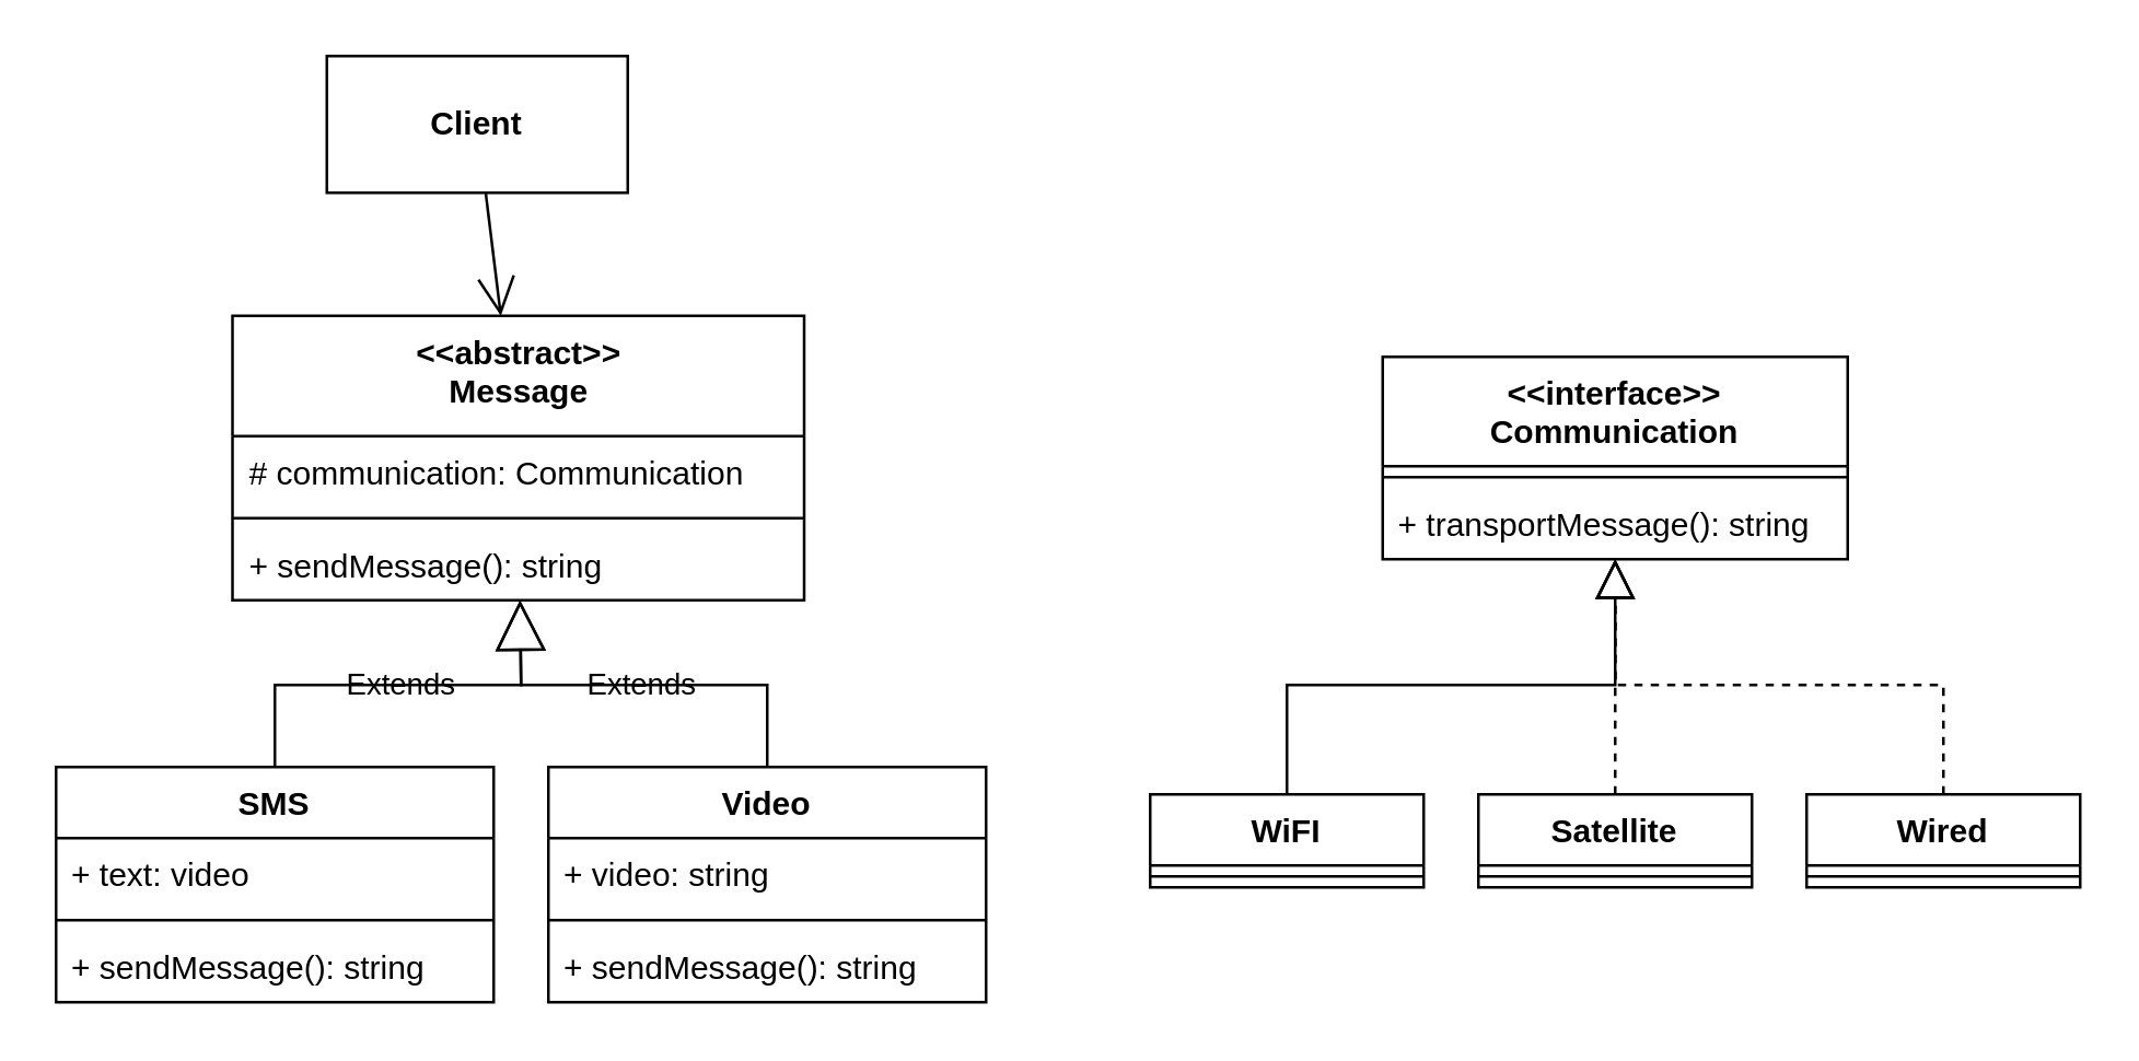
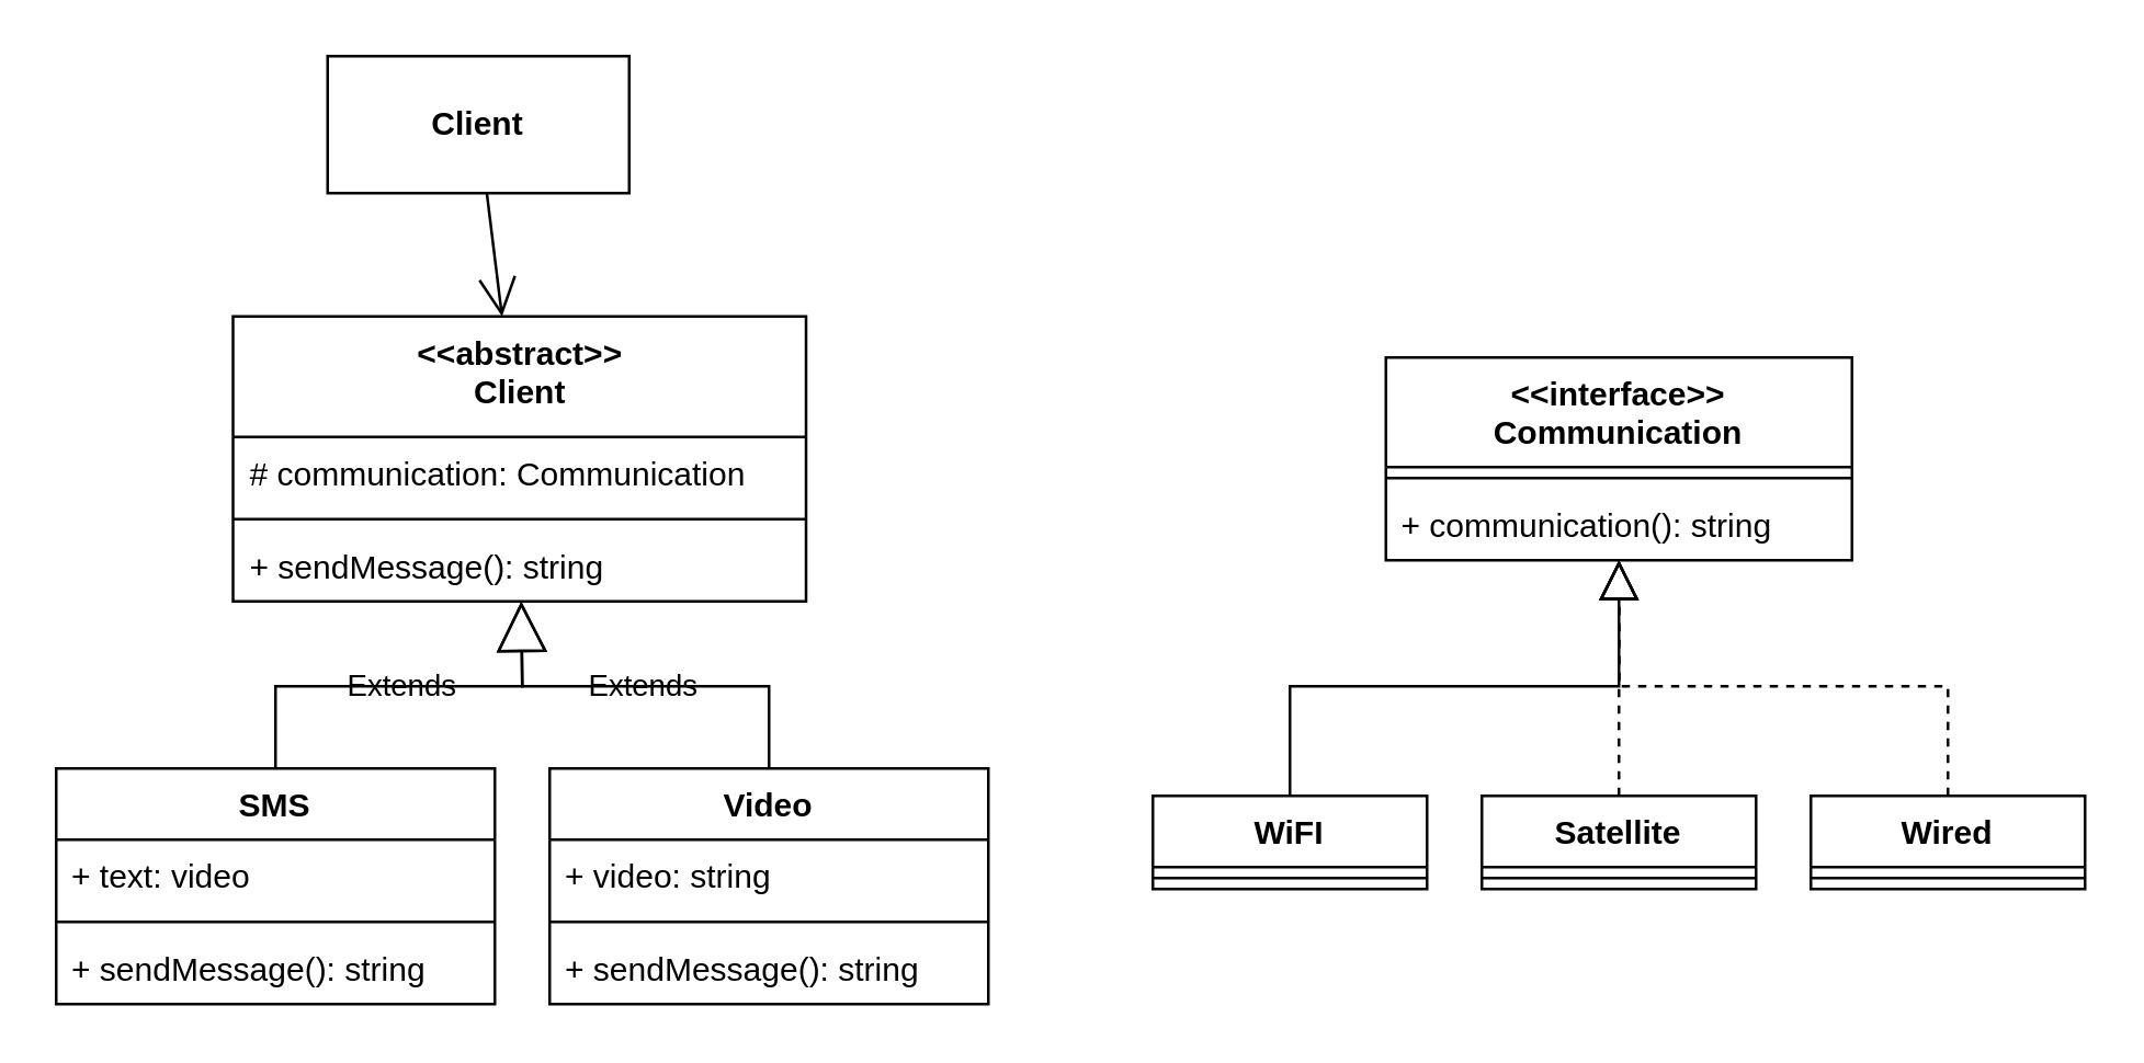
- <mxCell id="3" value="&amp;lt;&amp;lt;abstract&amp;gt;&amp;gt;&lt;br&gt;Message" style="swimlane;fontStyle=1;align=center;verticalAlign=top;childLayout=stackLayout;horizontal=1;startSize=44;horizontalStack=0;resizeParent=1;resizeParentMax=0;resizeLast=0;collapsible=1;marginBottom=0;whiteSpace=wrap;html=1;labelBackgroundColor=none;" parent="1" vertex="1"><mxGeometry x="84.5" y="115" width="209" height="104" as="geometry" /></mxCell>
+ <mxCell id="3" value="&amp;lt;&amp;lt;abstract&amp;gt;&amp;gt;&lt;br&gt;Client" style="swimlane;fontStyle=1;align=center;verticalAlign=top;childLayout=stackLayout;horizontal=1;startSize=44;horizontalStack=0;resizeParent=1;resizeParentMax=0;resizeLast=0;collapsible=1;marginBottom=0;whiteSpace=wrap;html=1;labelBackgroundColor=none;" parent="1" vertex="1"><mxGeometry x="84.5" y="115" width="209" height="104" as="geometry" /></mxCell>
- <mxCell id="17" value="+ transportMessage(): string" style="text;strokeColor=none;fillColor=none;align=left;verticalAlign=top;spacingLeft=4;spacingRight=4;overflow=hidden;rotatable=0;points=[[0,0.5],[1,0.5]];portConstraint=eastwest;whiteSpace=wrap;html=1;labelBackgroundColor=none;" parent="15" vertex="1"><mxGeometry y="48" width="170" height="26" as="geometry" /></mxCell>
+ <mxCell id="17" value="+ communication(): string" style="text;strokeColor=none;fillColor=none;align=left;verticalAlign=top;spacingLeft=4;spacingRight=4;overflow=hidden;rotatable=0;points=[[0,0.5],[1,0.5]];portConstraint=eastwest;whiteSpace=wrap;html=1;labelBackgroundColor=none;" parent="15" vertex="1"><mxGeometry y="48" width="170" height="26" as="geometry" /></mxCell>
